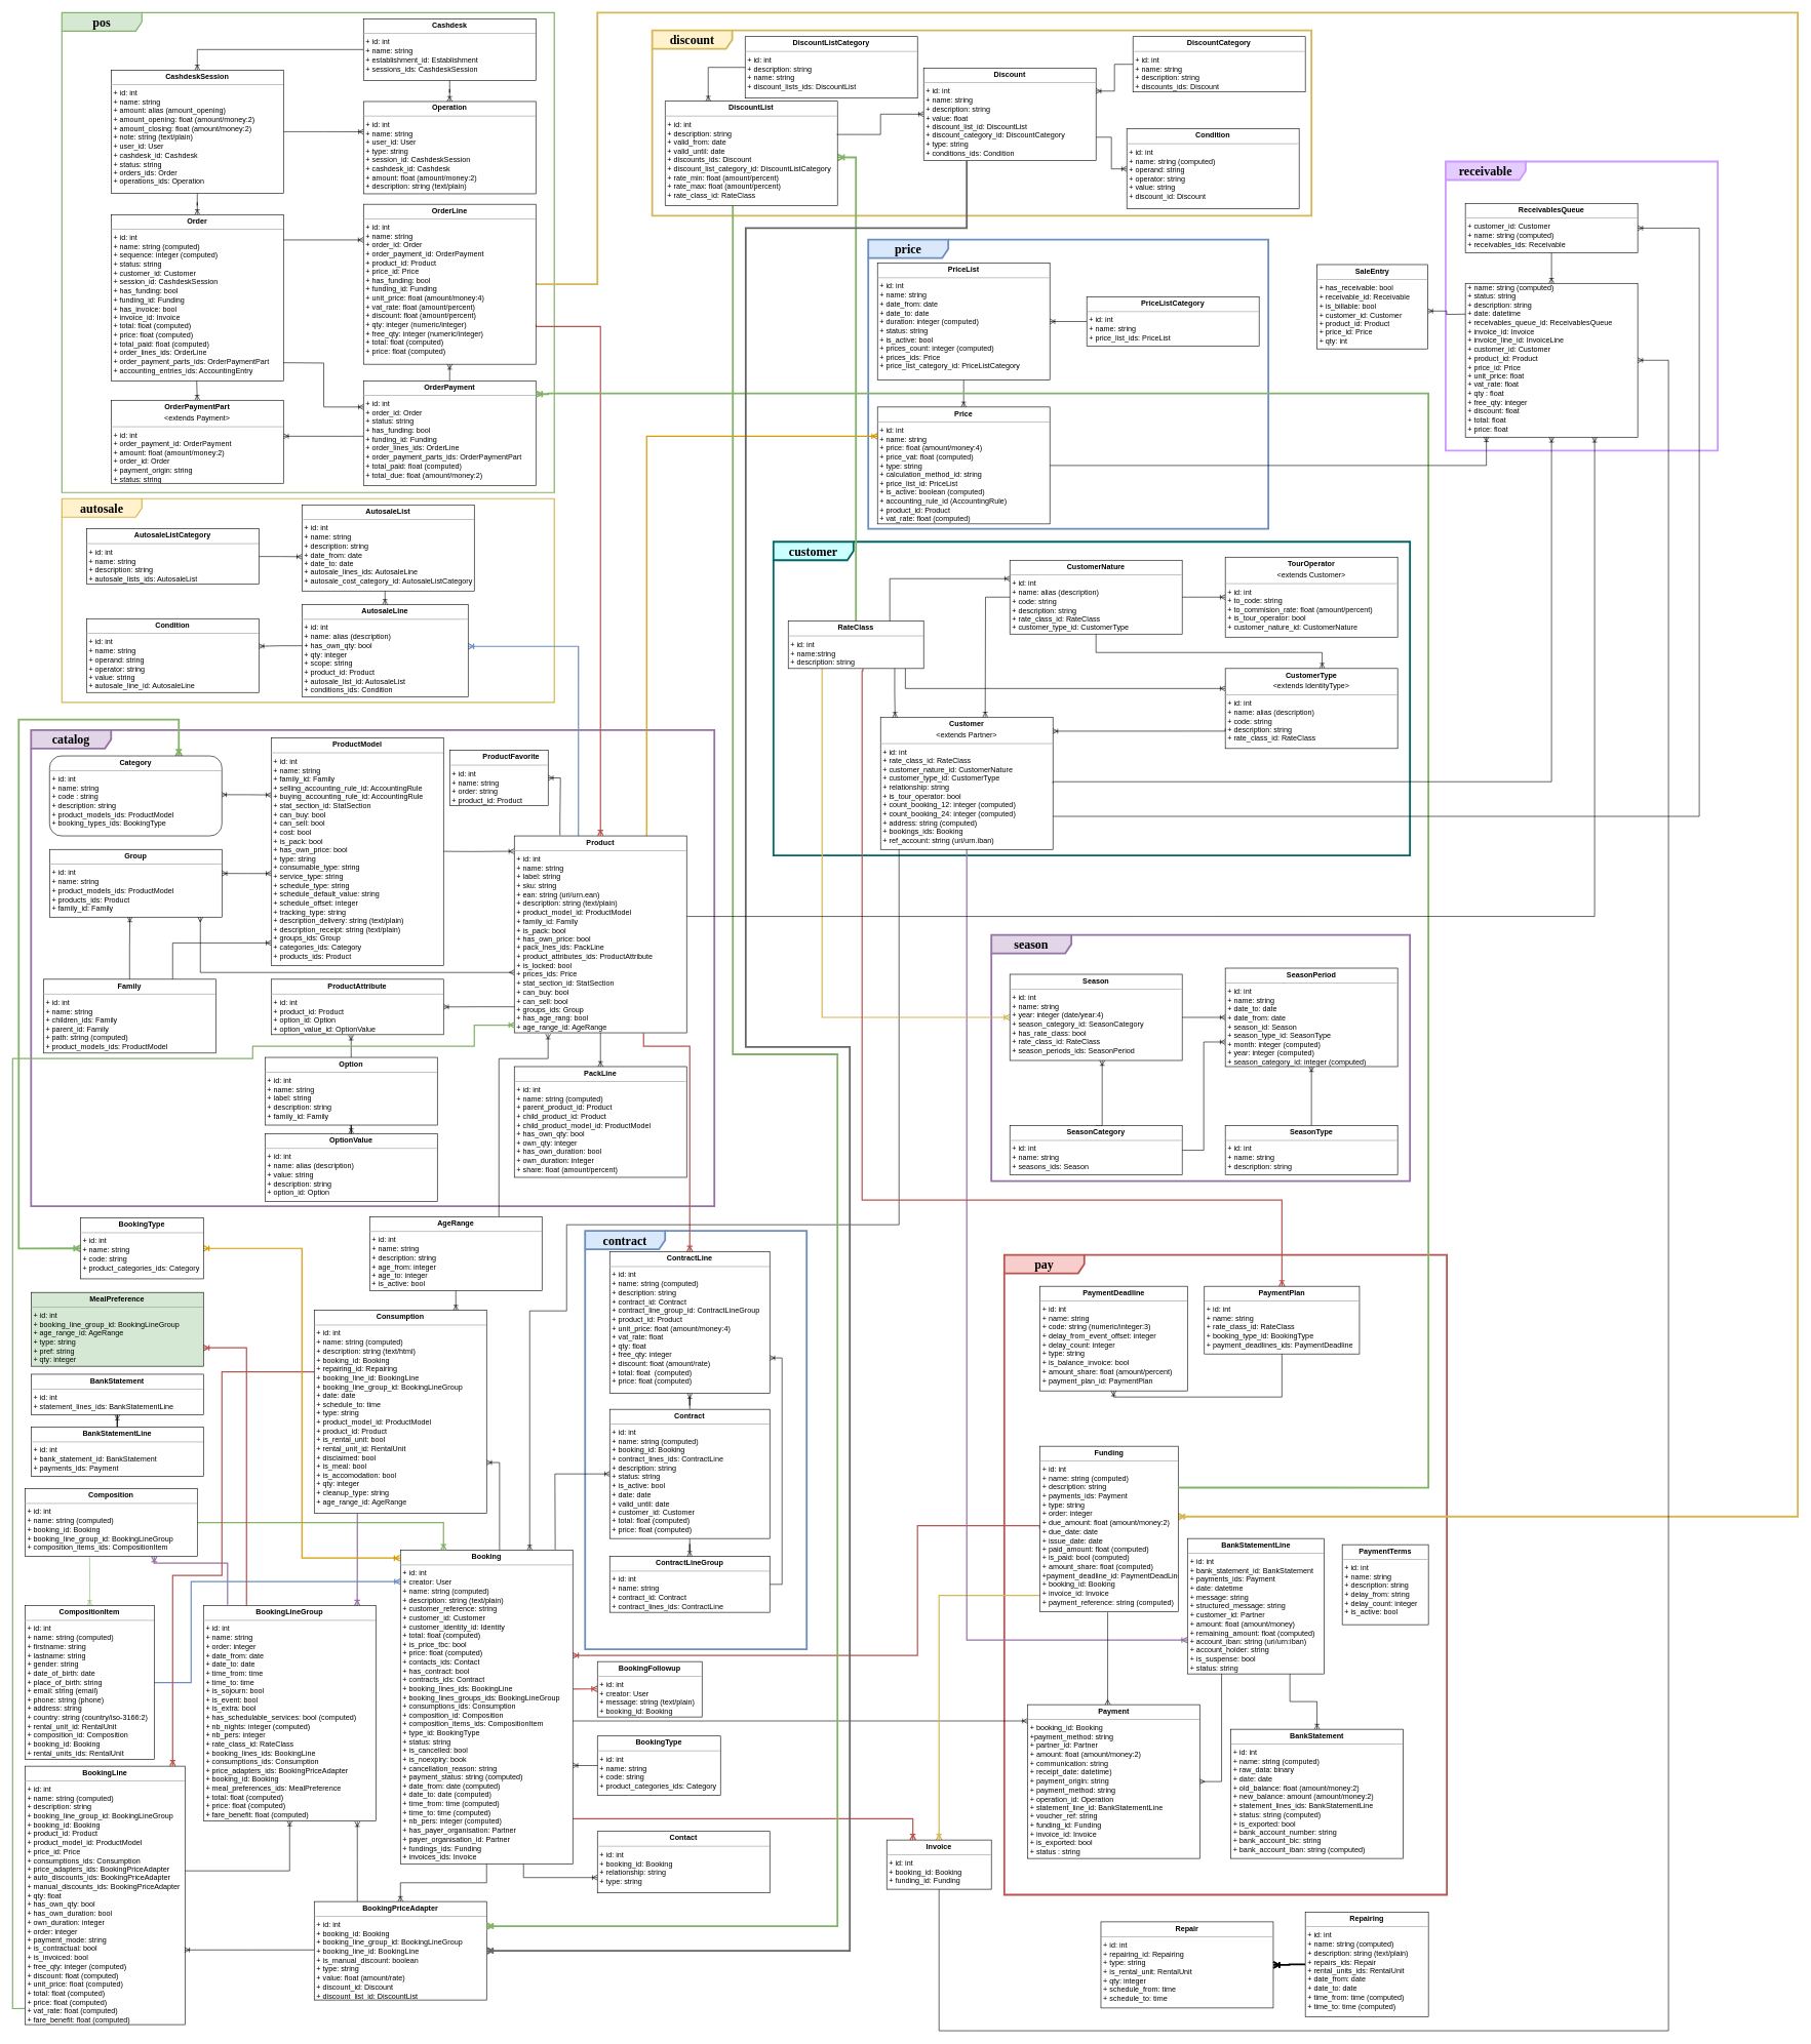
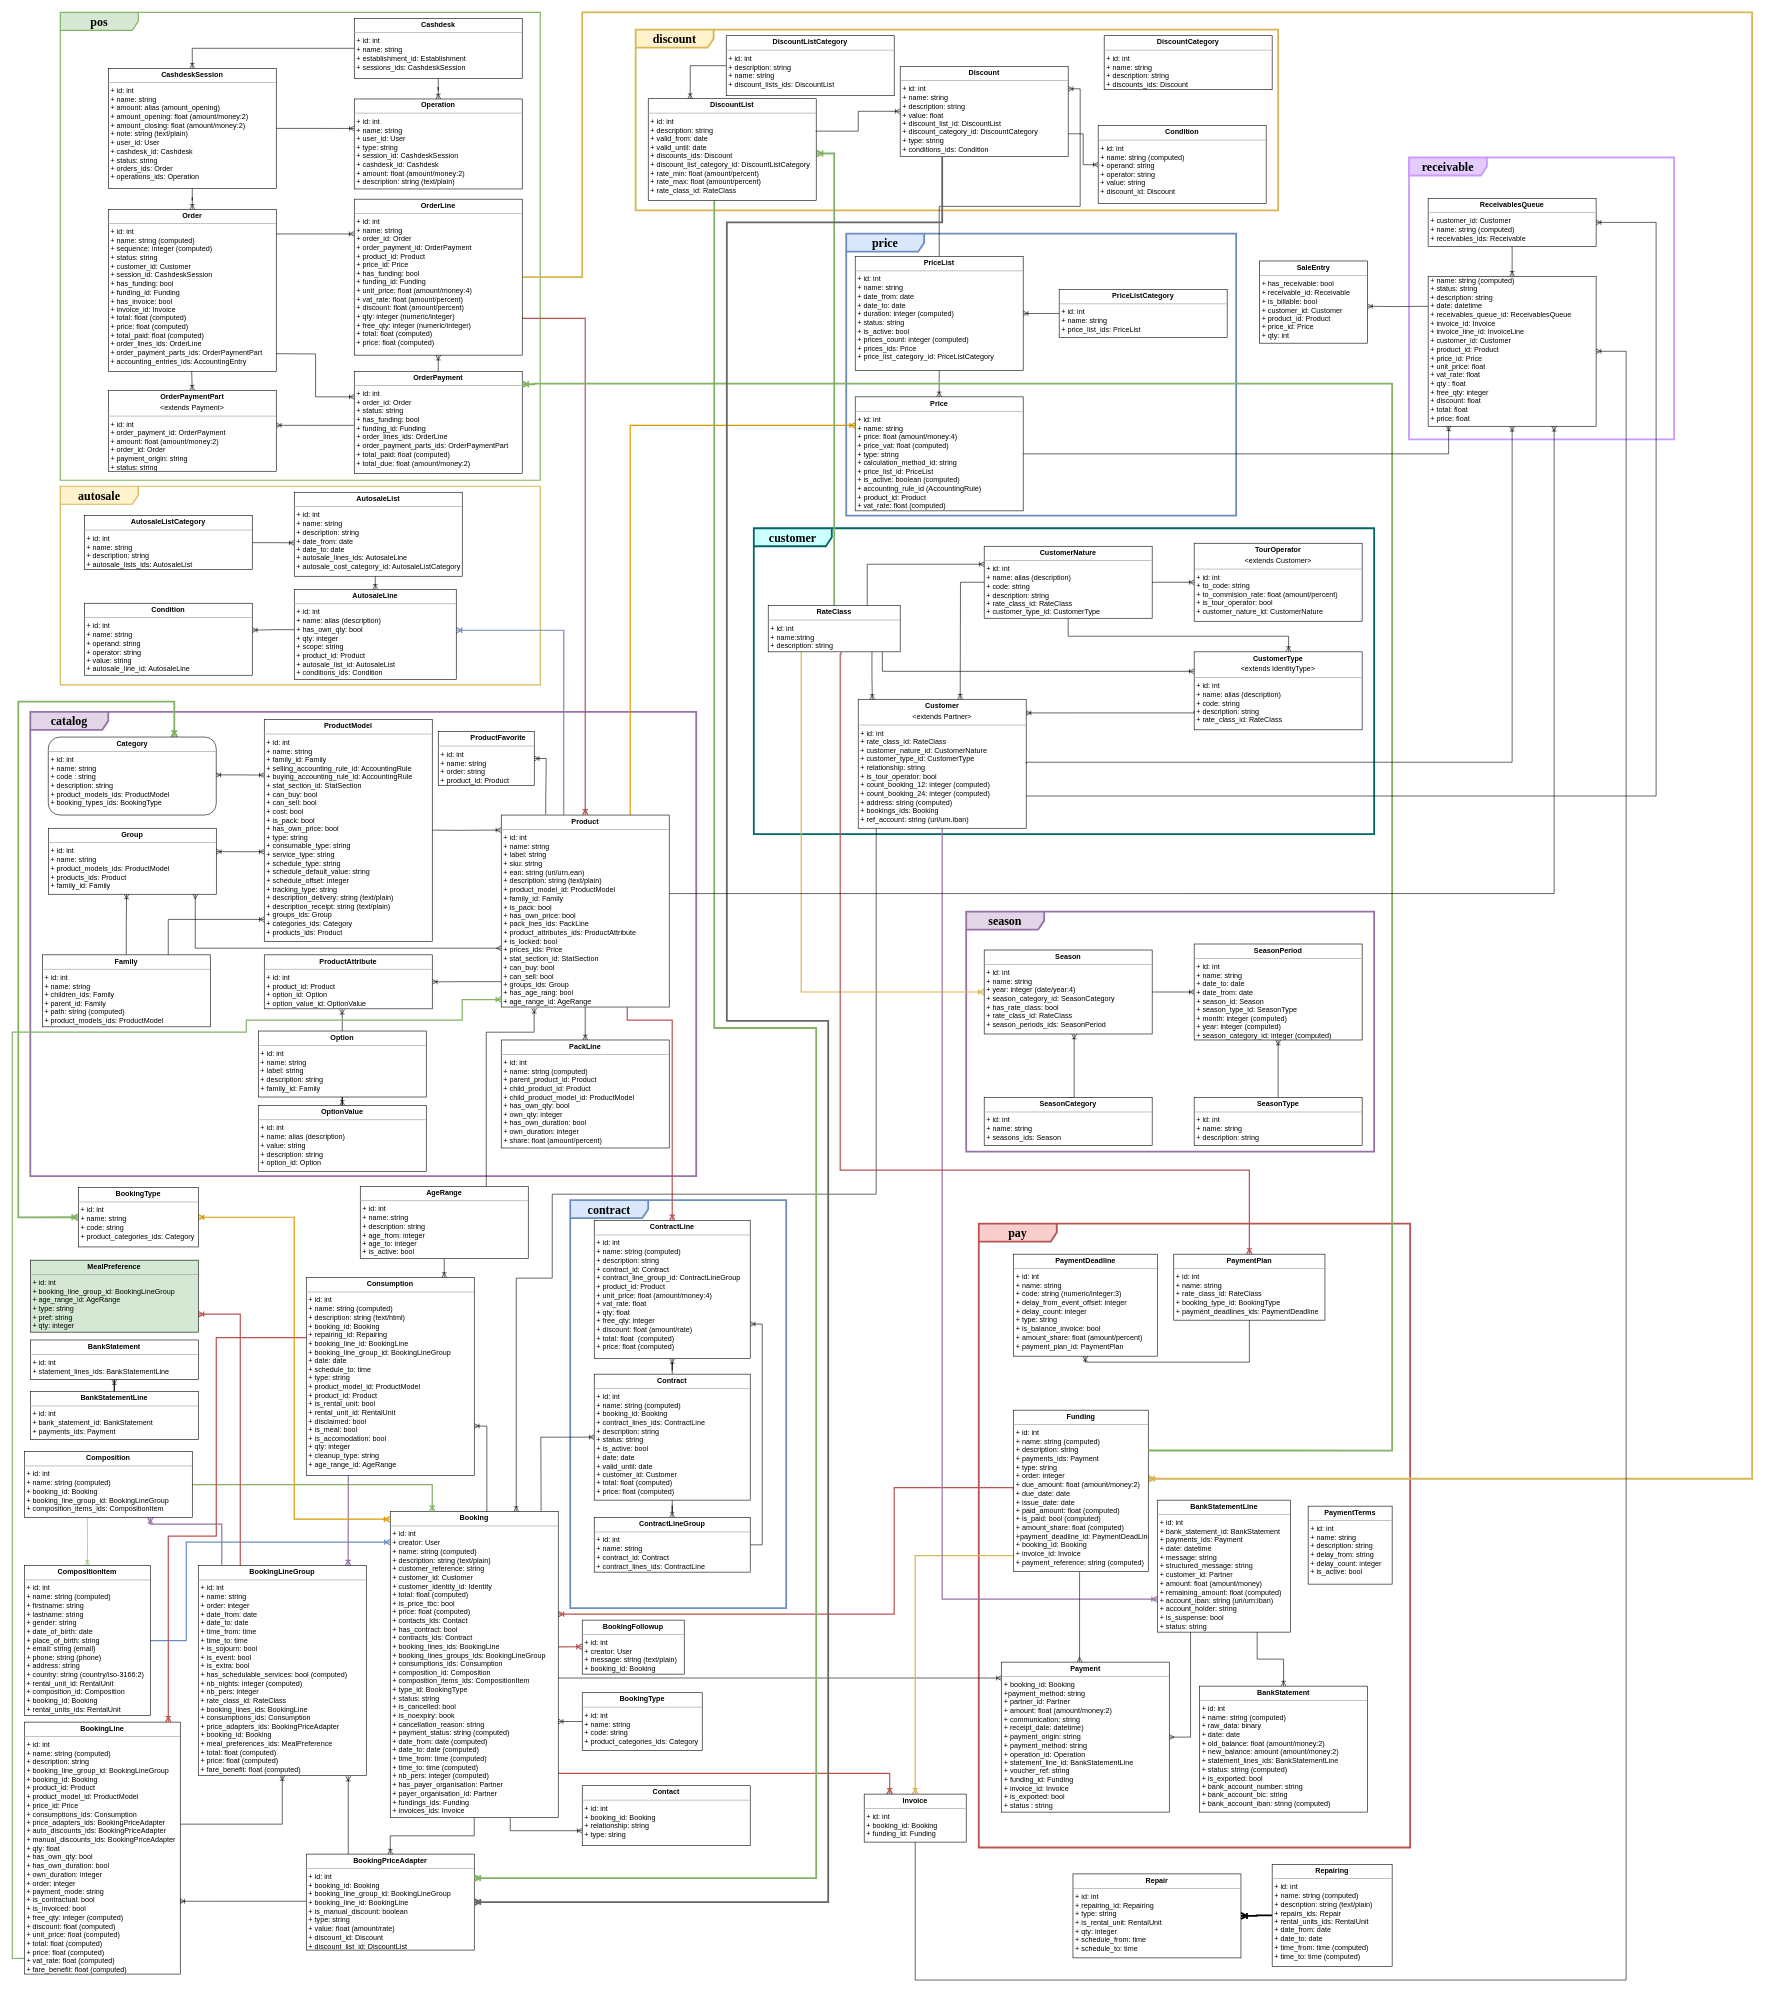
- <mxCell id="101" style="edgeStyle=orthogonalEdgeStyle;rounded=0;orthogonalLoop=1;jettySize=auto;html=1;startArrow=ERoneToMany;startFill=0;endArrow=none;endFill=0;entryX=0;entryY=0.5;entryDx=0;entryDy=0;exitX=1;exitY=0.25;exitDx=0;exitDy=0;" parent="1" source="100" target="102" edge="1"><mxGeometry relative="1" as="geometry"><mxPoint x="1376" y="447" as="targetPoint" /></mxGeometry></mxCell>
+ <mxCell id="101" style="edgeStyle=orthogonalEdgeStyle;rounded=0;orthogonalLoop=1;jettySize=auto;html=1;startArrow=ERoneToMany;startFill=0;endArrow=none;endFill=0;exitX=1;exitY=0.25;exitDx=0;exitDy=0;" parent="1" source="100" target="131" edge="1"><mxGeometry relative="1" as="geometry"><mxPoint x="1376" y="447" as="targetPoint" /></mxGeometry></mxCell>
- <mxCell id="171" value="&lt;p style=&quot;margin: 0px ; margin-top: 4px ; text-align: center&quot;&gt;&lt;b&gt;SaleEntry&lt;/b&gt;&lt;/p&gt;&lt;hr size=&quot;1&quot;&gt;&lt;p style=&quot;margin: 0px ; margin-left: 4px&quot;&gt;&lt;span style=&quot;background-color: initial;&quot;&gt;+ has_receivable: bool&lt;/span&gt;&lt;br&gt;&lt;/p&gt;&lt;p style=&quot;border-color: var(--border-color); margin: 0px 0px 0px 4px;&quot;&gt;&lt;span style=&quot;background-color: initial;&quot;&gt;+ receivable_id: Receivable&lt;/span&gt;&lt;br&gt;&lt;/p&gt;&lt;p style=&quot;border-color: var(--border-color); margin: 0px 0px 0px 4px;&quot;&gt;&lt;span style=&quot;background-color: initial;&quot;&gt;+ is_billable: bool&lt;/span&gt;&lt;/p&gt;&lt;p style=&quot;border-color: var(--border-color); margin: 0px 0px 0px 4px;&quot;&gt;&lt;span style=&quot;background-color: initial;&quot;&gt;+ customer_id: Customer&lt;/span&gt;&lt;/p&gt;&lt;p style=&quot;border-color: var(--border-color); margin: 0px 0px 0px 4px;&quot;&gt;&lt;span style=&quot;background-color: initial;&quot;&gt;+ product_id: Product&lt;/span&gt;&lt;/p&gt;&lt;p style=&quot;border-color: var(--border-color); margin: 0px 0px 0px 4px;&quot;&gt;&lt;span style=&quot;background-color: initial;&quot;&gt;+ price_id: Price&lt;/span&gt;&lt;/p&gt;&lt;p style=&quot;border-color: var(--border-color); margin: 0px 0px 0px 4px;&quot;&gt;&lt;span style=&quot;background-color: initial;&quot;&gt;+ qty: int&lt;/span&gt;&lt;/p&gt;&lt;p style=&quot;border-color: var(--border-color); margin: 0px 0px 0px 4px;&quot;&gt;&lt;span style=&quot;background-color: initial;&quot;&gt;&lt;br&gt;&lt;/span&gt;&lt;/p&gt;&lt;p style=&quot;margin: 0px 0px 0px 4px;&quot;&gt;&lt;br&gt;&lt;/p&gt;&lt;p style=&quot;margin: 0px 0px 0px 4px;&quot;&gt;&lt;br&gt;&lt;/p&gt;&lt;p style=&quot;margin: 0px 0px 0px 4px;&quot;&gt;&lt;br&gt;&lt;/p&gt;&lt;p style=&quot;margin: 0px 0px 0px 4px;&quot;&gt;&lt;br&gt;&lt;/p&gt;&lt;p style=&quot;margin: 0px 0px 0px 4px;&quot;&gt;&lt;br&gt;&lt;/p&gt;" style="verticalAlign=top;align=left;overflow=fill;fontSize=12;fontFamily=Helvetica;html=1;rounded=0;shadow=0;comic=0;labelBackgroundColor=none;strokeWidth=1" parent="1" vertex="1"><mxGeometry x="2139" y="429.5" width="180" height="137" as="geometry" /></mxCell>
+ <mxCell id="171" value="&lt;p style=&quot;margin: 0px ; margin-top: 4px ; text-align: center&quot;&gt;&lt;b&gt;SaleEntry&lt;/b&gt;&lt;/p&gt;&lt;hr size=&quot;1&quot;&gt;&lt;p style=&quot;margin: 0px ; margin-left: 4px&quot;&gt;&lt;span style=&quot;background-color: initial;&quot;&gt;+ has_receivable: bool&lt;/span&gt;&lt;br&gt;&lt;/p&gt;&lt;p style=&quot;border-color: var(--border-color); margin: 0px 0px 0px 4px;&quot;&gt;&lt;span style=&quot;background-color: initial;&quot;&gt;+ receivable_id: Receivable&lt;/span&gt;&lt;br&gt;&lt;/p&gt;&lt;p style=&quot;border-color: var(--border-color); margin: 0px 0px 0px 4px;&quot;&gt;&lt;span style=&quot;background-color: initial;&quot;&gt;+ is_billable: bool&lt;/span&gt;&lt;/p&gt;&lt;p style=&quot;border-color: var(--border-color); margin: 0px 0px 0px 4px;&quot;&gt;&lt;span style=&quot;background-color: initial;&quot;&gt;+ customer_id: Customer&lt;/span&gt;&lt;/p&gt;&lt;p style=&quot;border-color: var(--border-color); margin: 0px 0px 0px 4px;&quot;&gt;&lt;span style=&quot;background-color: initial;&quot;&gt;+ product_id: Product&lt;/span&gt;&lt;/p&gt;&lt;p style=&quot;border-color: var(--border-color); margin: 0px 0px 0px 4px;&quot;&gt;&lt;span style=&quot;background-color: initial;&quot;&gt;+ price_id: Price&lt;/span&gt;&lt;/p&gt;&lt;p style=&quot;border-color: var(--border-color); margin: 0px 0px 0px 4px;&quot;&gt;&lt;span style=&quot;background-color: initial;&quot;&gt;+ qty: int&lt;/span&gt;&lt;/p&gt;&lt;p style=&quot;border-color: var(--border-color); margin: 0px 0px 0px 4px;&quot;&gt;&lt;span style=&quot;background-color: initial;&quot;&gt;&lt;br&gt;&lt;/span&gt;&lt;/p&gt;&lt;p style=&quot;margin: 0px 0px 0px 4px;&quot;&gt;&lt;br&gt;&lt;/p&gt;&lt;p style=&quot;margin: 0px 0px 0px 4px;&quot;&gt;&lt;br&gt;&lt;/p&gt;&lt;p style=&quot;margin: 0px 0px 0px 4px;&quot;&gt;&lt;br&gt;&lt;/p&gt;&lt;p style=&quot;margin: 0px 0px 0px 4px;&quot;&gt;&lt;br&gt;&lt;/p&gt;&lt;p style=&quot;margin: 0px 0px 0px 4px;&quot;&gt;&lt;br&gt;&lt;/p&gt;" style="verticalAlign=top;align=left;overflow=fill;fontSize=12;fontFamily=Helvetica;html=1;rounded=0;shadow=0;comic=0;labelBackgroundColor=none;strokeWidth=1" parent="1" vertex="1"><mxGeometry x="2099" y="434.5" width="180" height="137" as="geometry" /></mxCell>
- <mxCell id="136" style="edgeStyle=orthogonalEdgeStyle;rounded=0;orthogonalLoop=1;jettySize=auto;html=1;entryX=1;entryY=0.5;entryDx=0;entryDy=0;startArrow=ERoneToMany;startFill=0;endArrow=none;endFill=0;exitX=0;exitY=0.75;exitDx=0;exitDy=0;" parent="1" source="140" target="137" edge="1"><mxGeometry relative="1" as="geometry" /></mxCell>
